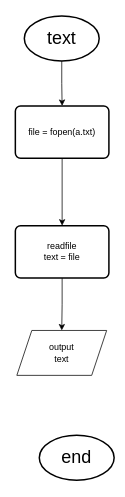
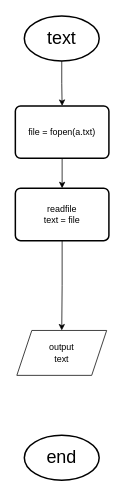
- <mxCell id="8" value="readfile&lt;br&gt;text = file" style="rounded=1;whiteSpace=wrap;html=1;absoluteArcSize=1;arcSize=14;strokeWidth=2;" vertex="1" parent="1"><mxGeometry x="20" y="300" width="125" height="70" as="geometry" /></mxCell>
+ <mxCell id="8" value="readfile&lt;br&gt;text = file" style="rounded=1;whiteSpace=wrap;html=1;absoluteArcSize=1;arcSize=14;strokeWidth=2;" vertex="1" parent="1"><mxGeometry x="20" y="250" width="125" height="70" as="geometry" /></mxCell>
- <mxCell id="4" value="&lt;font style=&quot;font-size: 24px;&quot;&gt;end&lt;/font&gt;" style="strokeWidth=2;html=1;shape=mxgraph.flowchart.start_1;whiteSpace=wrap;" vertex="1" parent="1"><mxGeometry x="52" y="580" width="100" height="60" as="geometry" /></mxCell>
+ <mxCell id="4" value="&lt;font style=&quot;font-size: 24px;&quot;&gt;end&lt;/font&gt;" style="strokeWidth=2;html=1;shape=mxgraph.flowchart.start_1;whiteSpace=wrap;" vertex="1" parent="1"><mxGeometry x="32" y="580" width="100" height="60" as="geometry" /></mxCell>
